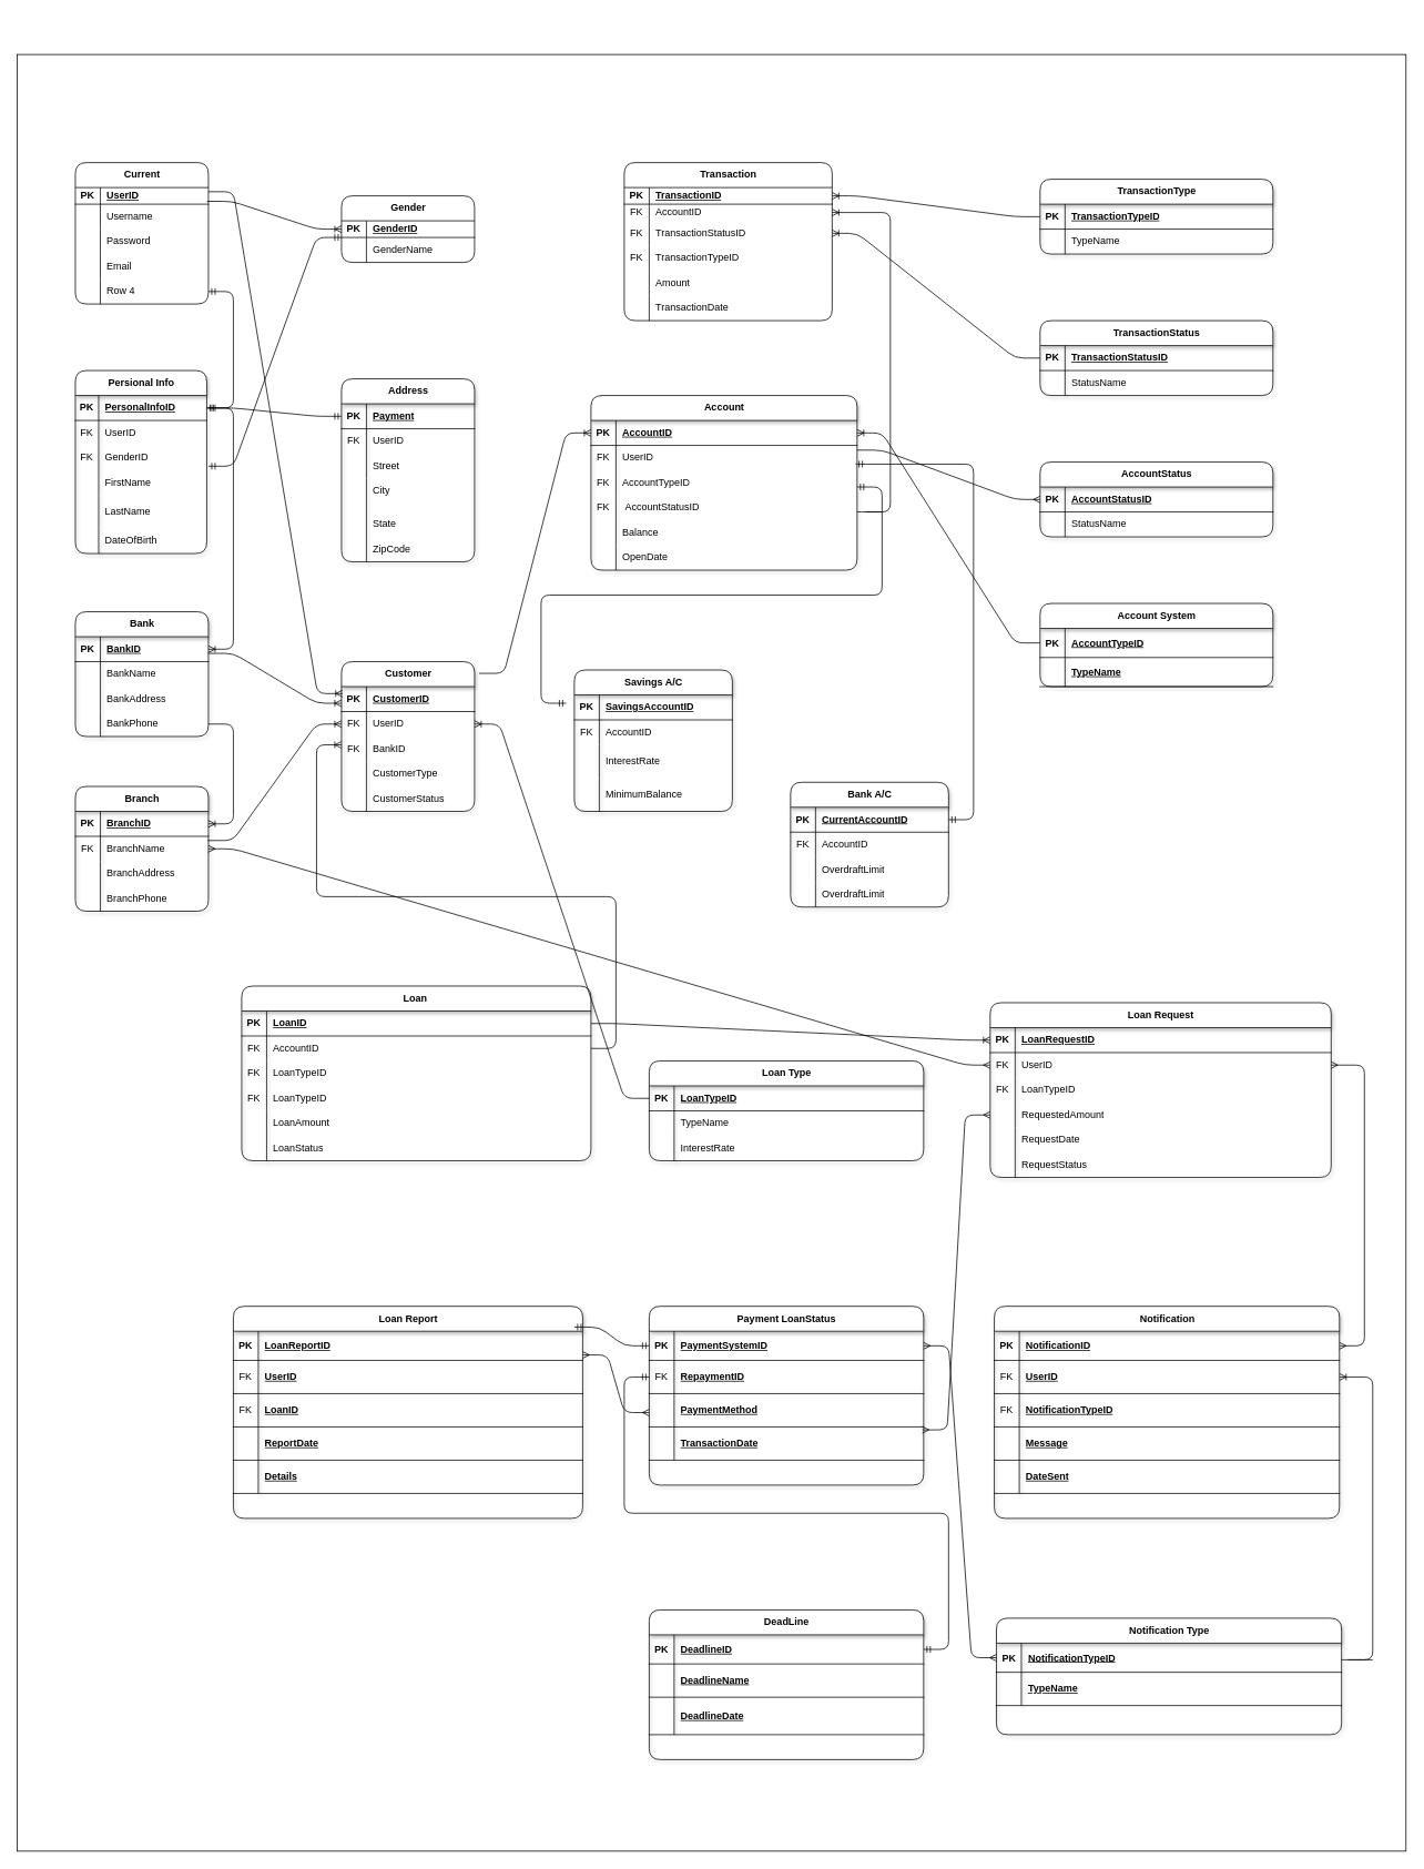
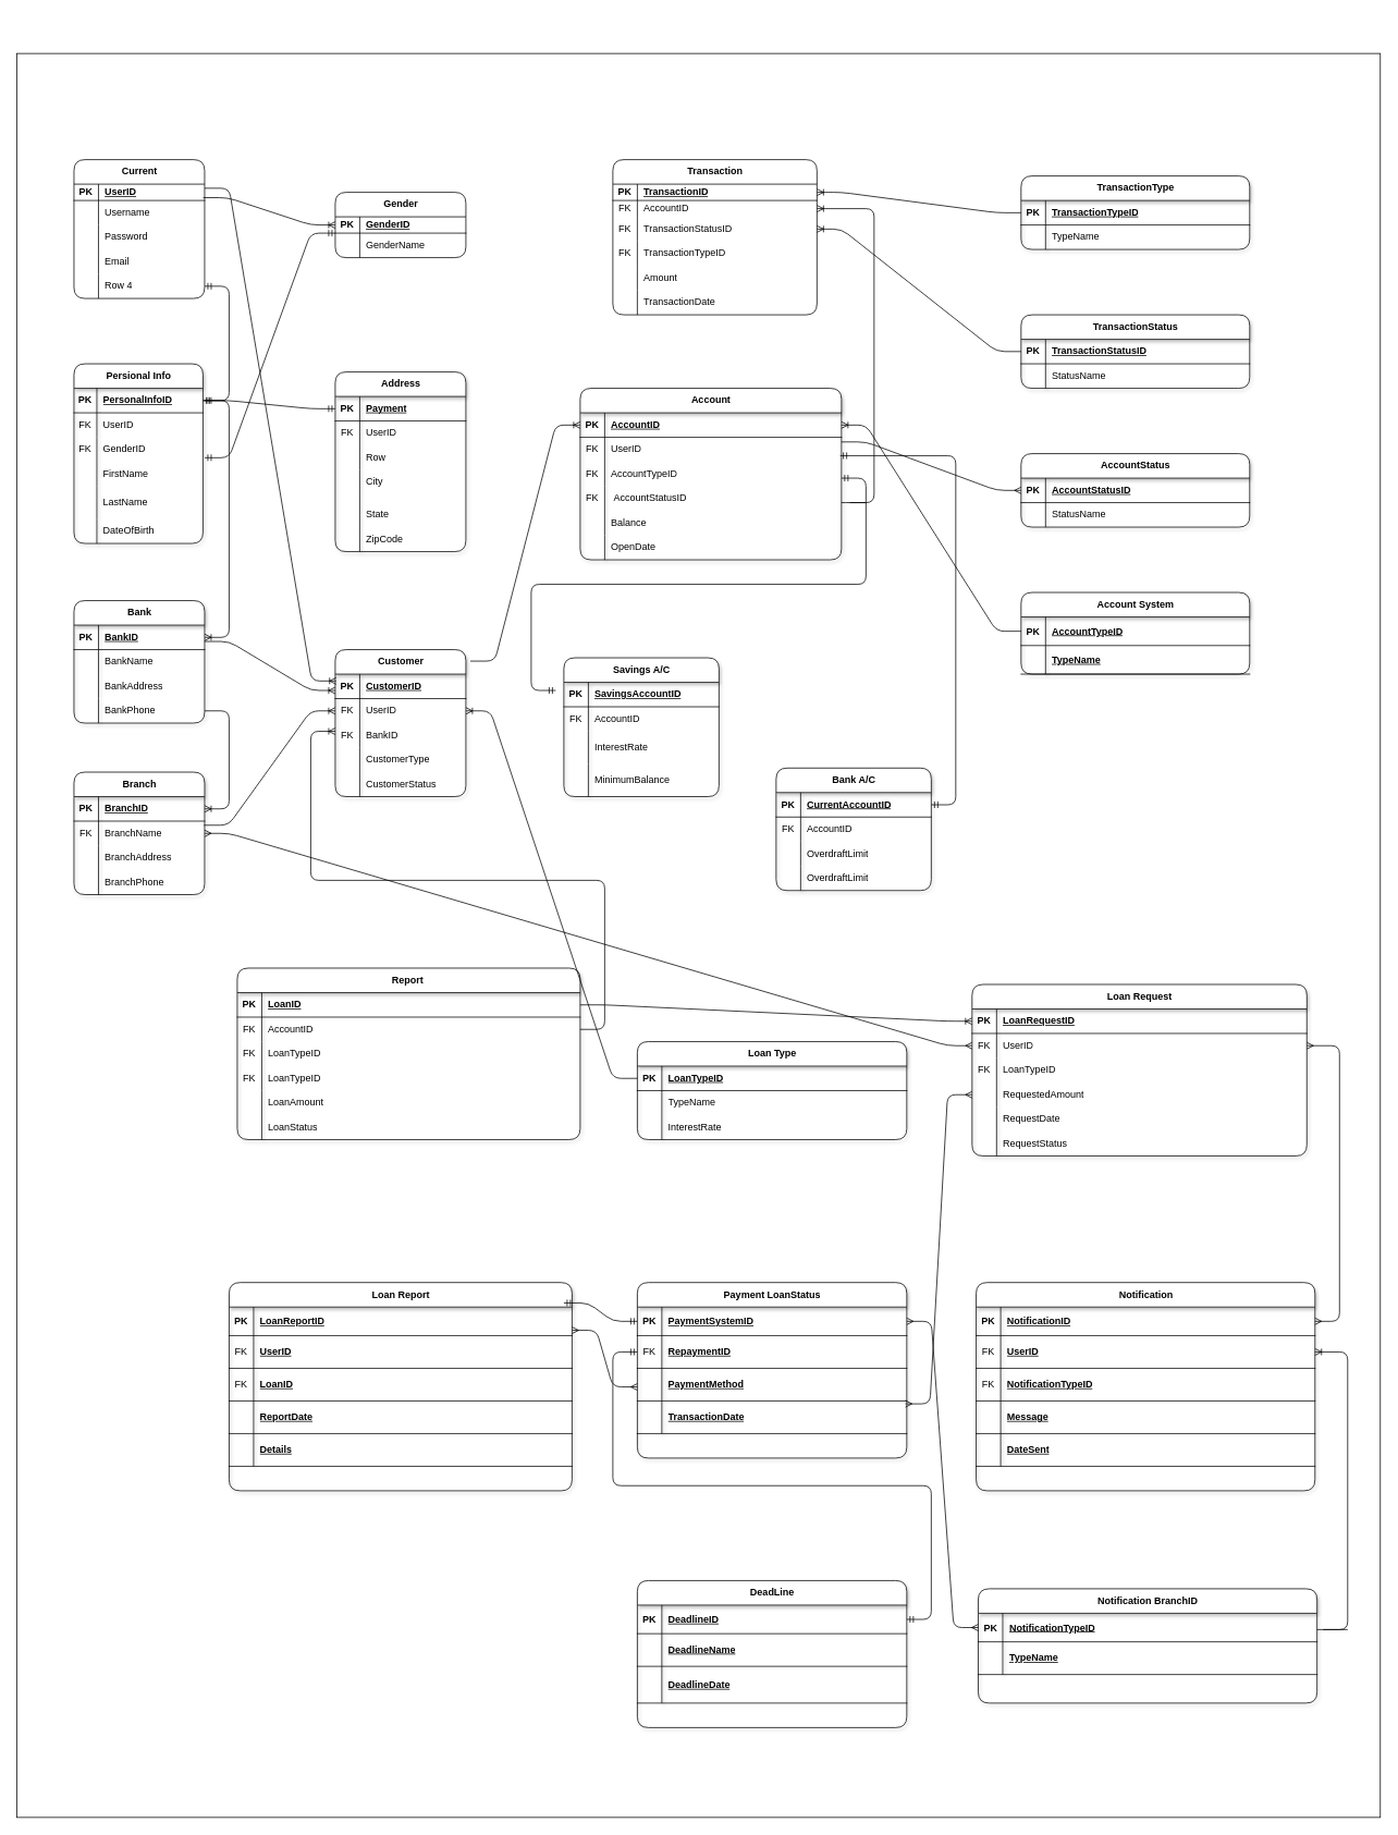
- <mxCell id="85" value="Street" style="shape=partialRectangle;connectable=0;fillColor=none;top=0;left=0;bottom=0;right=0;align=left;spacingLeft=6;overflow=hidden;whiteSpace=wrap;html=1;labelBackgroundColor=none;rounded=1;" parent="83" vertex="1"><mxGeometry x="30" width="130" height="30" as="geometry"><mxRectangle width="130" height="30" as="alternateBounds" /></mxGeometry></mxCell>
+ <mxCell id="85" value="Row" style="shape=partialRectangle;connectable=0;fillColor=none;top=0;left=0;bottom=0;right=0;align=left;spacingLeft=6;overflow=hidden;whiteSpace=wrap;html=1;labelBackgroundColor=none;rounded=1;" parent="83" vertex="1"><mxGeometry x="30" width="130" height="30" as="geometry"><mxRectangle width="130" height="30" as="alternateBounds" /></mxGeometry></mxCell>
- <mxCell id="183" value="Loan&amp;nbsp;" style="shape=table;startSize=30;container=1;collapsible=1;childLayout=tableLayout;fixedRows=1;rowLines=0;fontStyle=1;align=center;resizeLast=1;html=1;shadow=1;labelBackgroundColor=none;rounded=1;" parent="1" vertex="1"><mxGeometry x="290" y="1185" width="420" height="210" as="geometry" /></mxCell>
+ <mxCell id="183" value="Report&amp;nbsp;" style="shape=table;startSize=30;container=1;collapsible=1;childLayout=tableLayout;fixedRows=1;rowLines=0;fontStyle=1;align=center;resizeLast=1;html=1;shadow=1;labelBackgroundColor=none;rounded=1;" parent="1" vertex="1"><mxGeometry x="290" y="1185" width="420" height="210" as="geometry" /></mxCell>
- <mxCell id="231" value="Notification Type" style="shape=table;startSize=30;container=1;collapsible=1;childLayout=tableLayout;fixedRows=1;rowLines=0;fontStyle=1;align=center;resizeLast=1;html=1;shadow=1;labelBackgroundColor=none;rounded=1;" parent="1" vertex="1"><mxGeometry x="1197.5" y="1945" width="415" height="140" as="geometry" /></mxCell>
+ <mxCell id="231" value="Notification BranchID" style="shape=table;startSize=30;container=1;collapsible=1;childLayout=tableLayout;fixedRows=1;rowLines=0;fontStyle=1;align=center;resizeLast=1;html=1;shadow=1;labelBackgroundColor=none;rounded=1;" parent="1" vertex="1"><mxGeometry x="1197.5" y="1945" width="415" height="140" as="geometry" /></mxCell>
